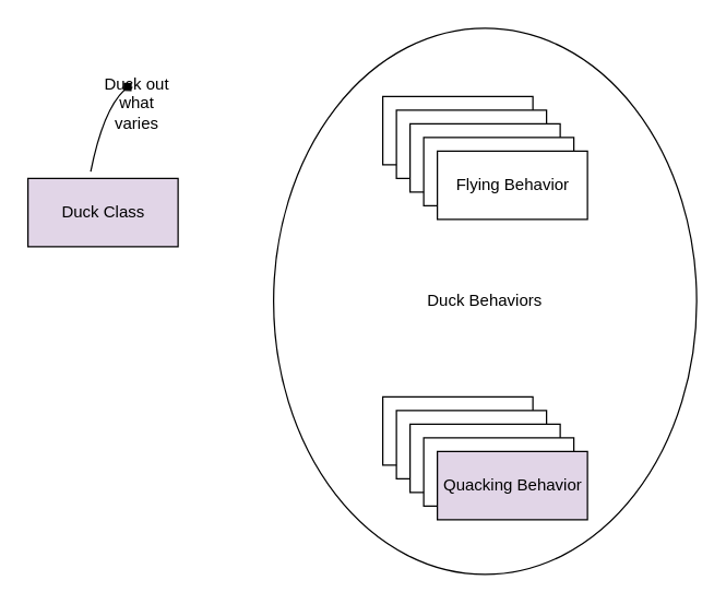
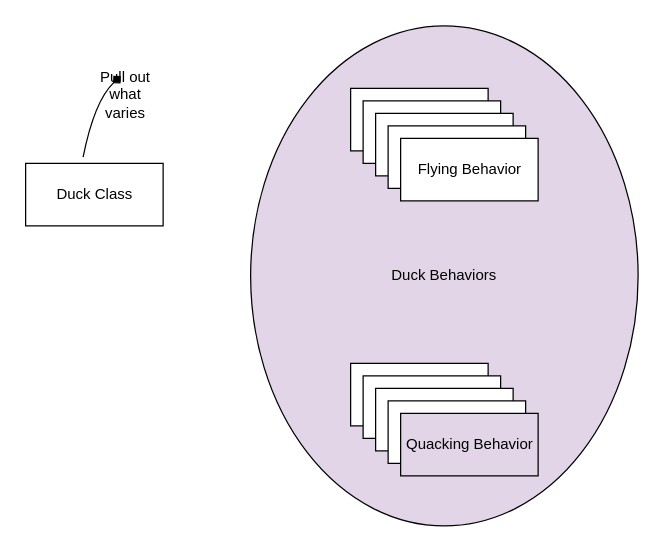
- <mxCell id="15" value="Duck out what varies" style="text;html=1;strokeColor=none;fillColor=none;align=center;verticalAlign=middle;whiteSpace=wrap;rounded=0;" vertex="1" parent="1"><mxGeometry x="70" y="60" width="60" height="30" as="geometry" /></mxCell>
+ <mxCell id="15" value="Pull out what varies" style="text;html=1;strokeColor=none;fillColor=none;align=center;verticalAlign=middle;whiteSpace=wrap;rounded=0;" vertex="1" parent="1"><mxGeometry x="70" y="60" width="60" height="30" as="geometry" /></mxCell>
- <mxCell id="3" value="Duck Class" style="html=1;fillColor=#e1d5e7;" vertex="1" parent="1"><mxGeometry x="20" y="130" width="110" height="50" as="geometry" /></mxCell>
+ <mxCell id="3" value="Duck Class" style="html=1;" vertex="1" parent="1"><mxGeometry x="20" y="130" width="110" height="50" as="geometry" /></mxCell>
- <mxCell id="2" value="Duck Behaviors" style="ellipse;whiteSpace=wrap;html=1;" vertex="1" parent="1"><mxGeometry x="200" y="20" width="310" height="400" as="geometry" /></mxCell>
+ <mxCell id="2" value="Duck Behaviors" style="ellipse;whiteSpace=wrap;html=1;fillColor=#e1d5e7;" vertex="1" parent="1"><mxGeometry x="200" y="20" width="310" height="400" as="geometry" /></mxCell>
